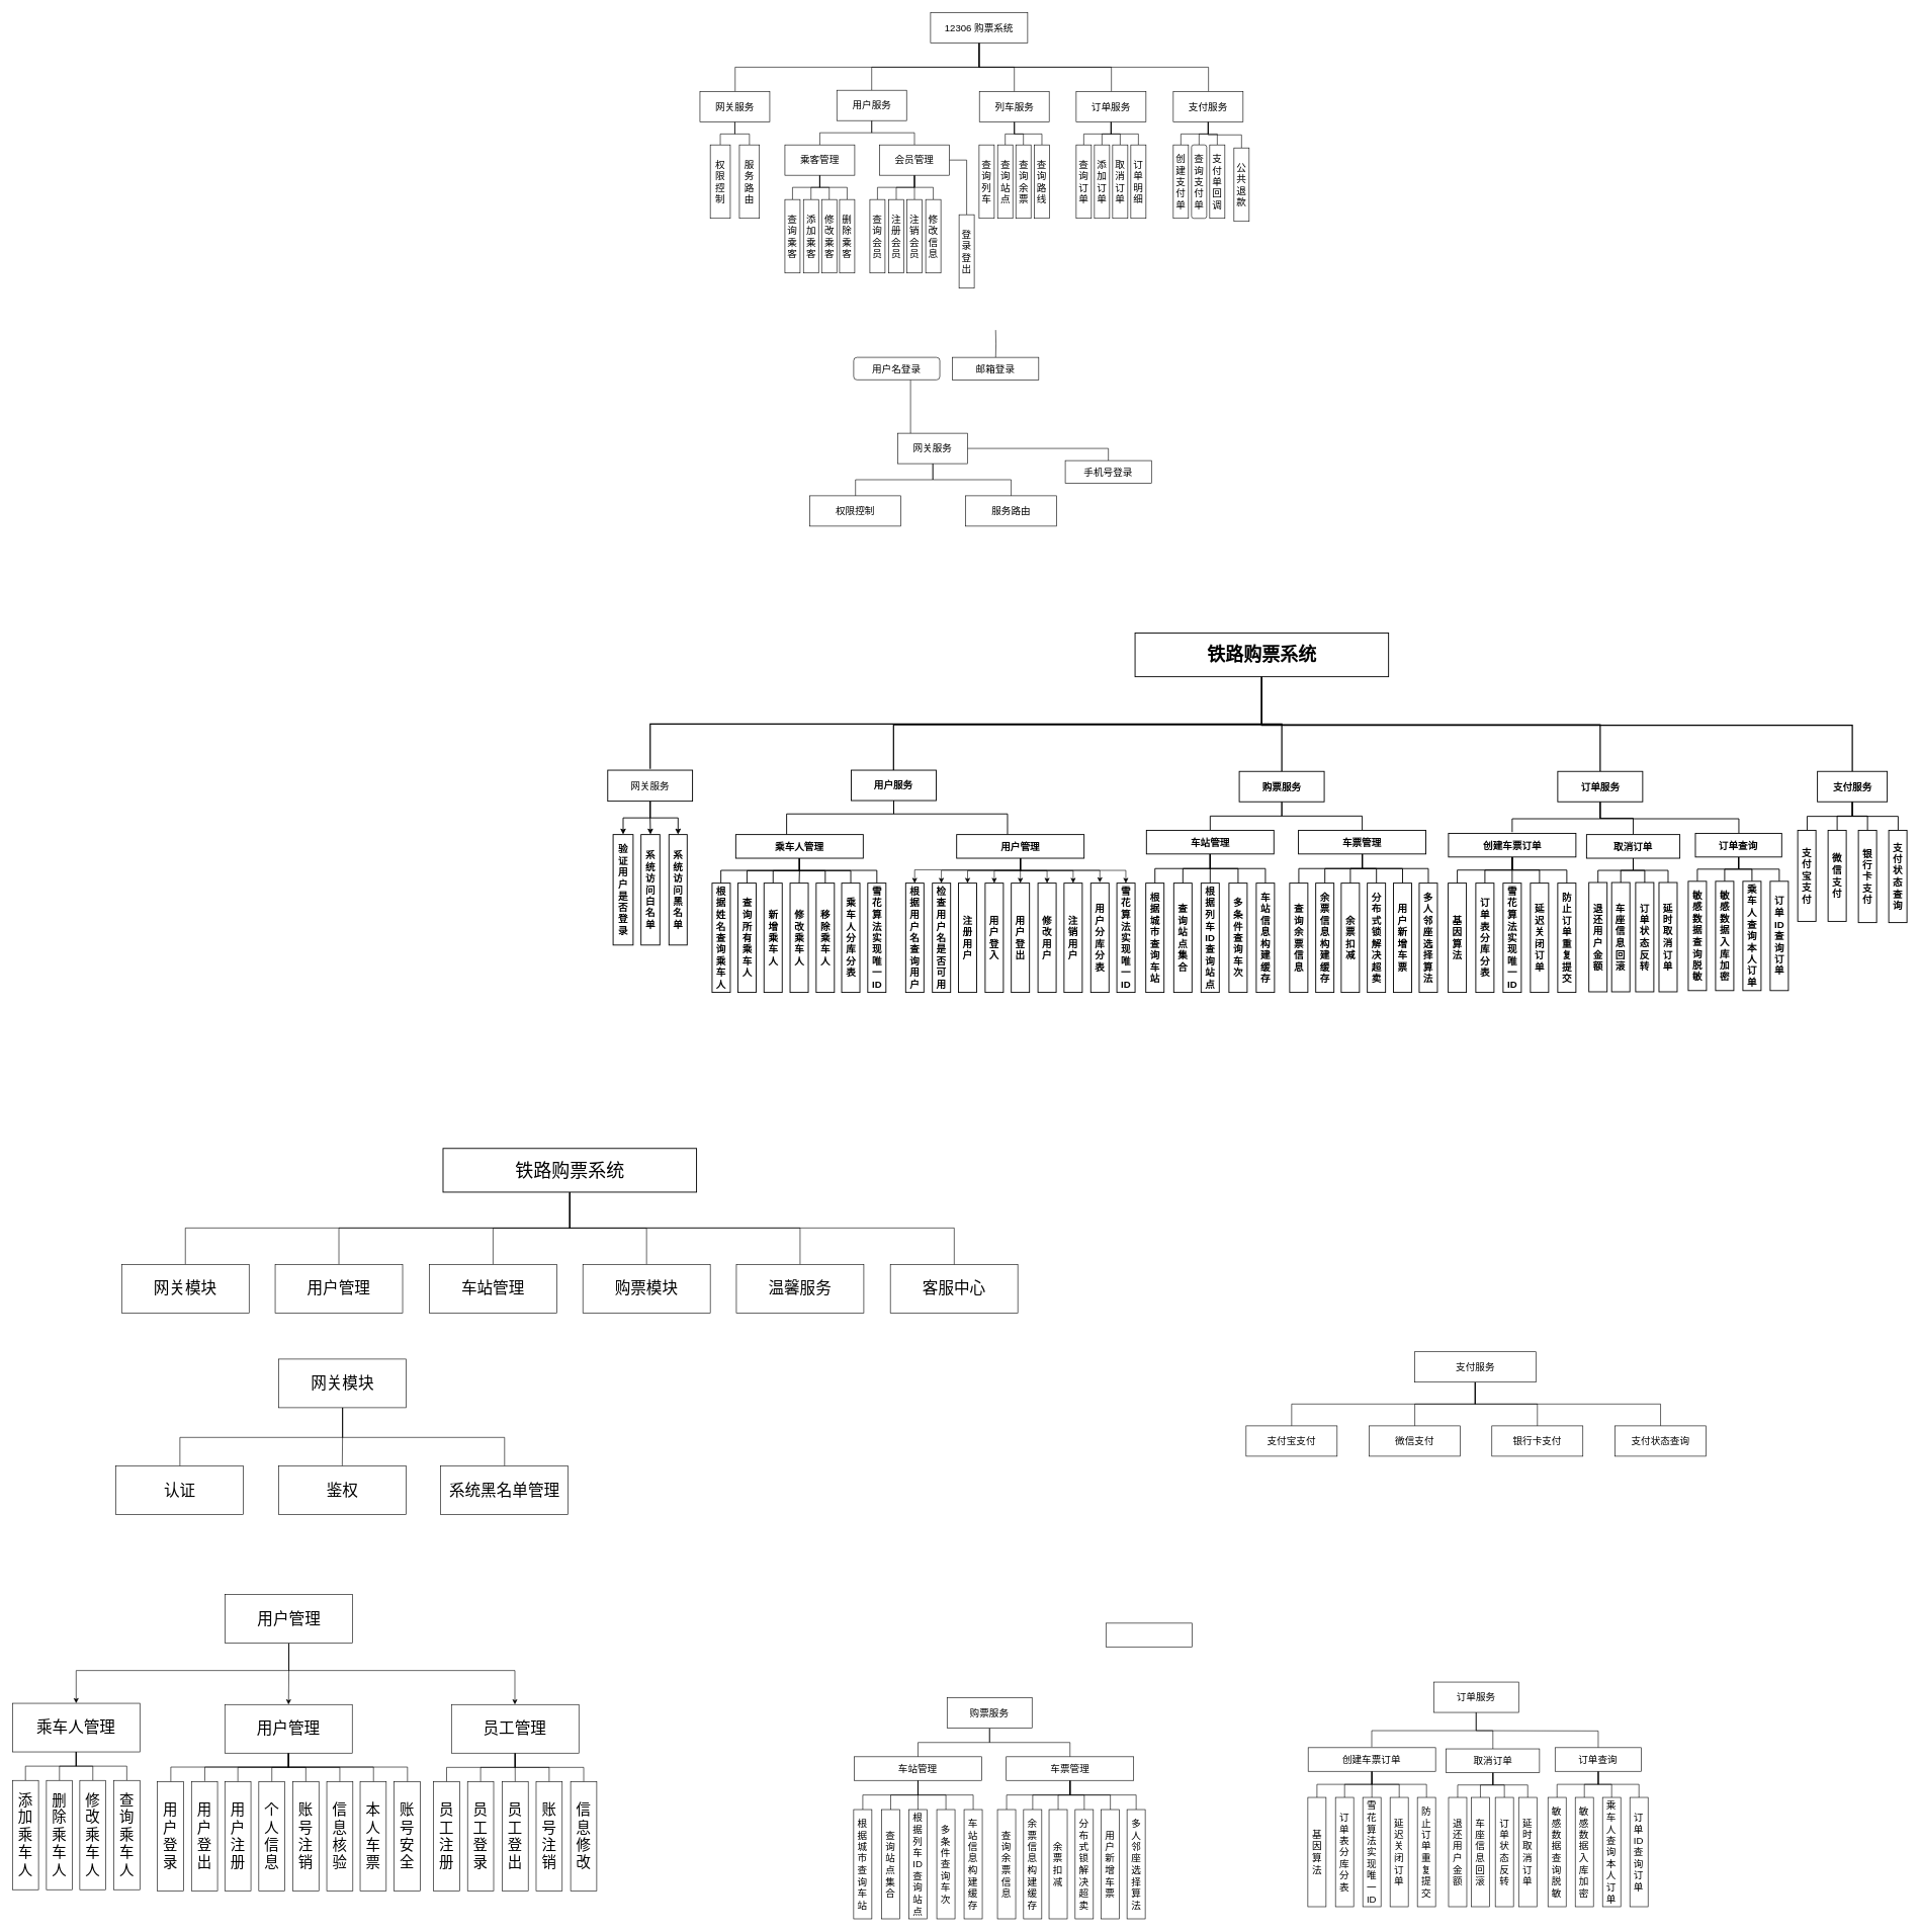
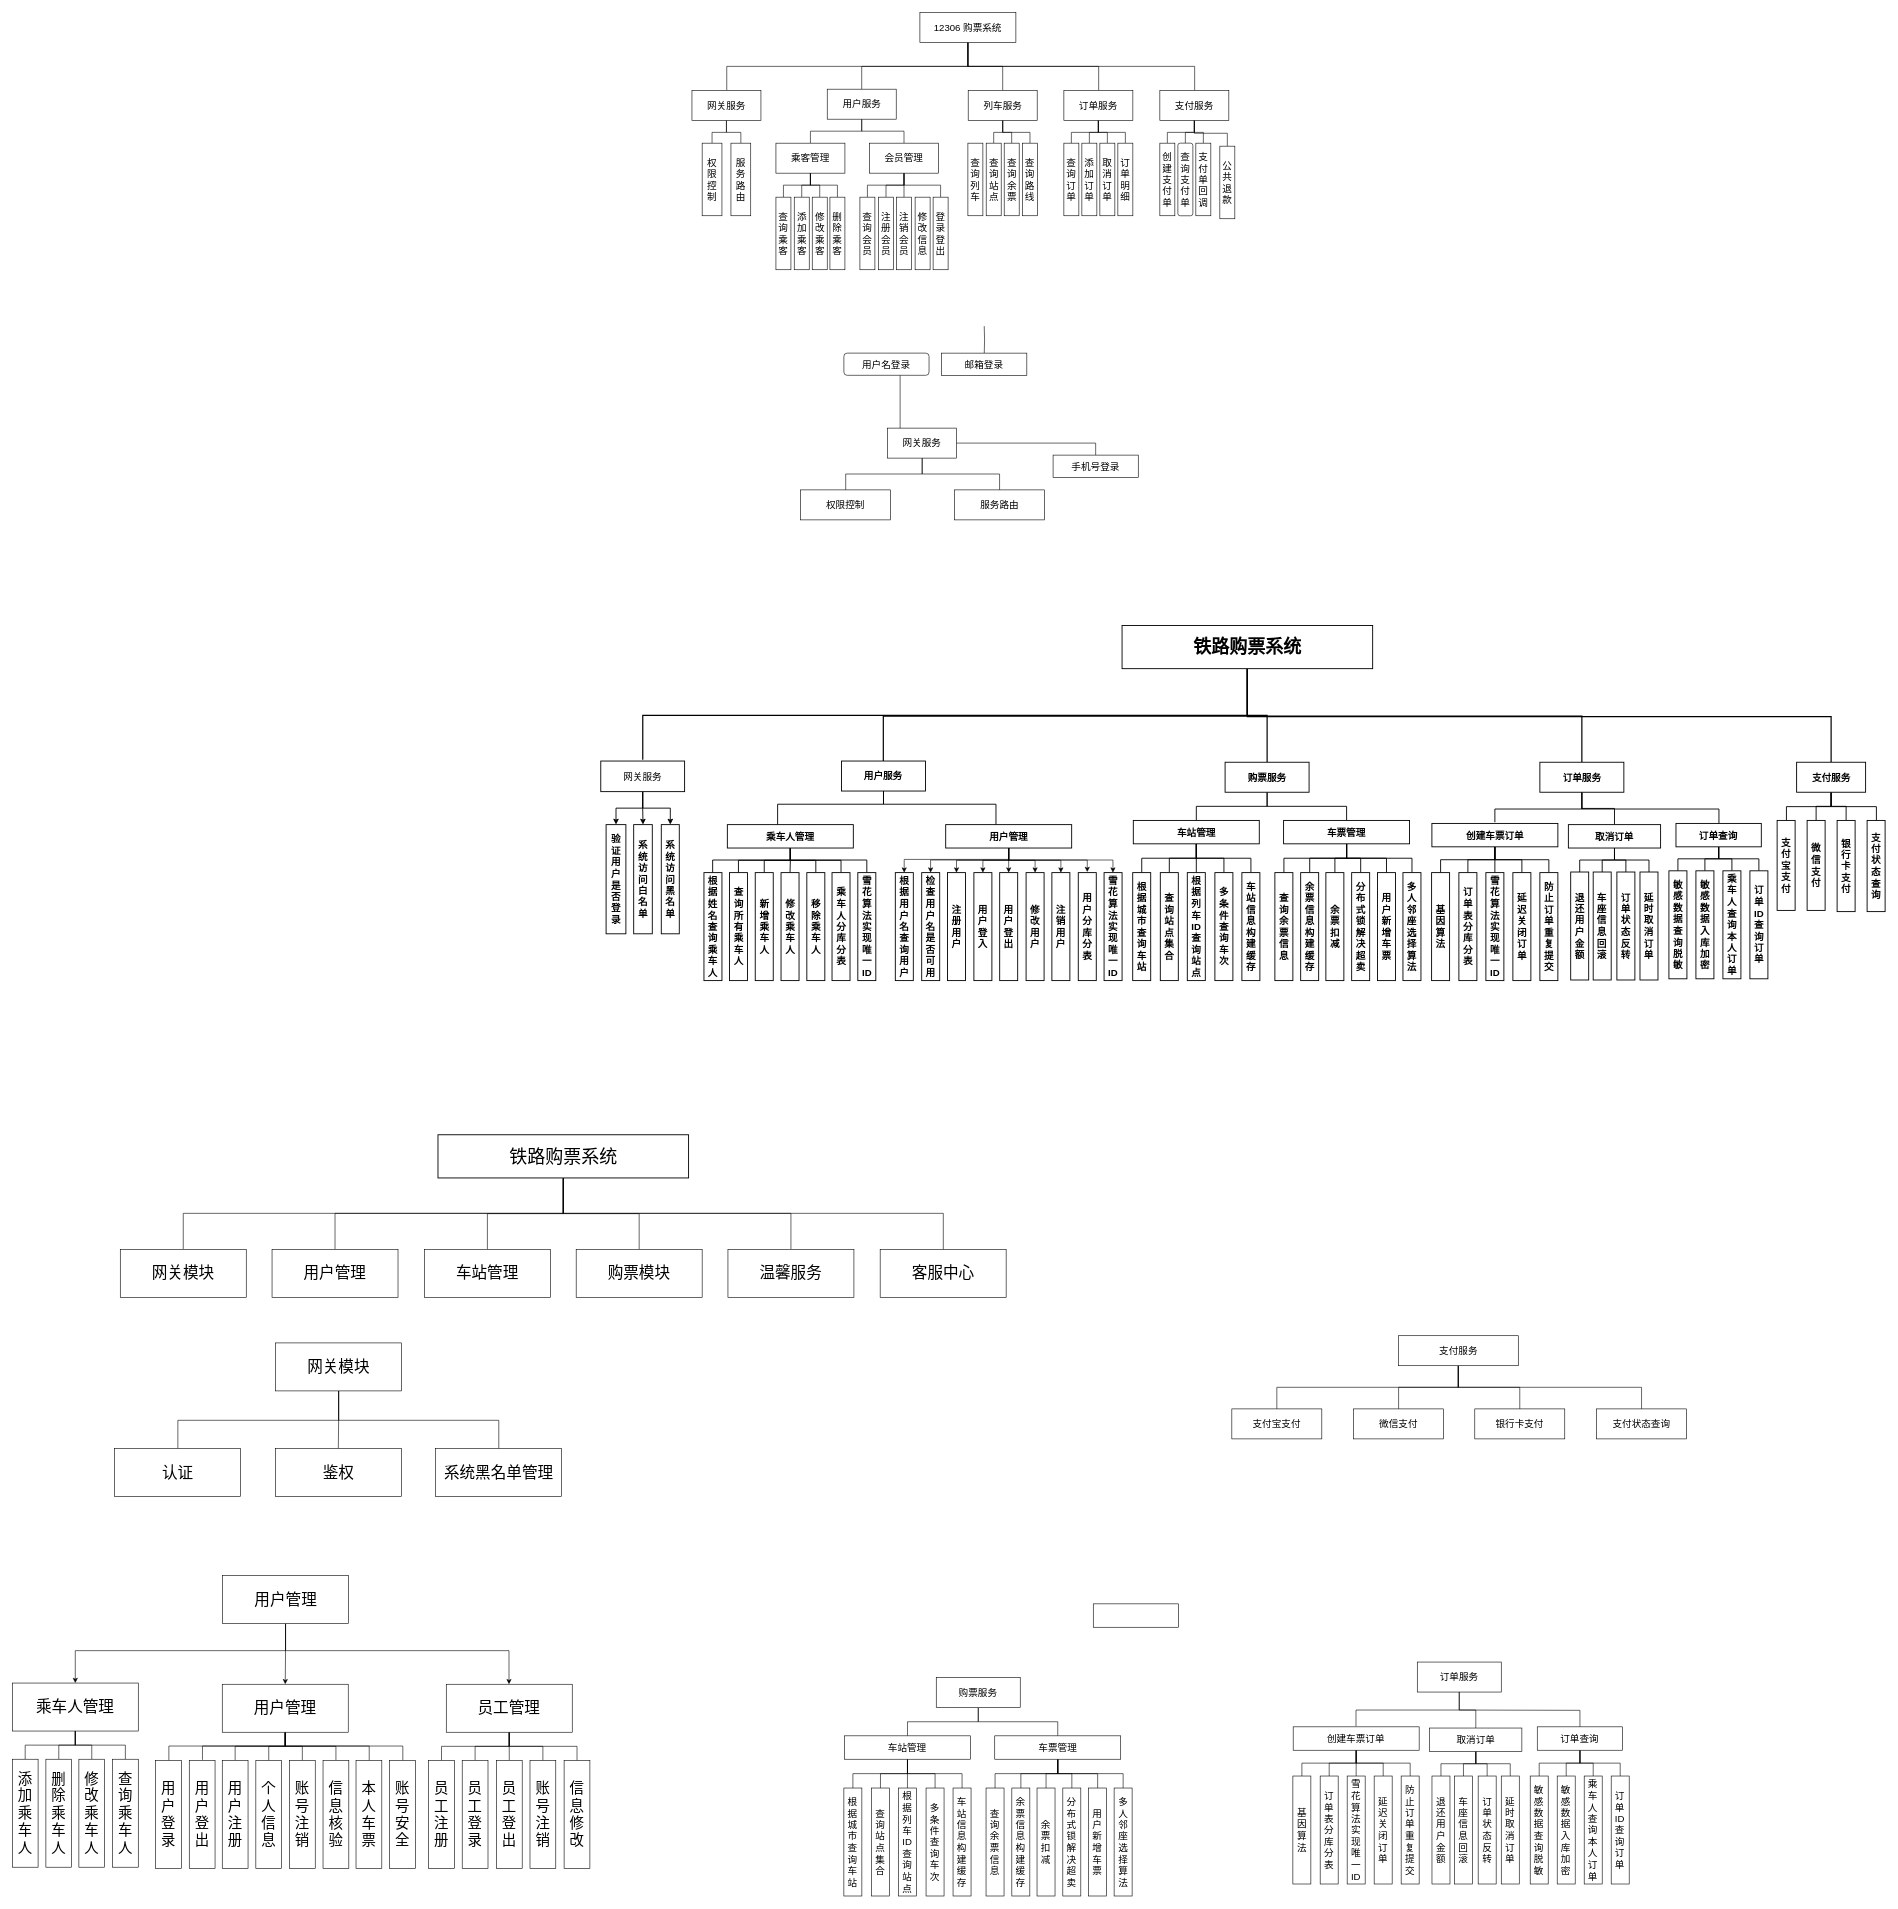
- <mxCell id="43" style="edgeStyle=orthogonalEdgeStyle;rounded=0;orthogonalLoop=1;jettySize=auto;html=1;endArrow=none;endFill=0;labelBackgroundColor=none;fontColor=default;" parent="1" source="45" target="53" edge="1"><mxGeometry relative="1" as="geometry" /></mxCell>
- <mxCell id="54" value="&lt;span style=&quot;font-size: 16px;&quot;&gt;登录登出&lt;/span&gt;" style="rounded=0;whiteSpace=wrap;html=1;labelBackgroundColor=none;" parent="1" vertex="1"><mxGeometry x="1580" y="353" width="25" height="121" as="geometry" /></mxCell>
+ <mxCell id="54" value="&lt;span style=&quot;font-size: 16px;&quot;&gt;登录登出&lt;/span&gt;" style="rounded=0;whiteSpace=wrap;html=1;labelBackgroundColor=none;" parent="1" vertex="1"><mxGeometry x="1555" y="328" width="25" height="121" as="geometry" /></mxCell>
